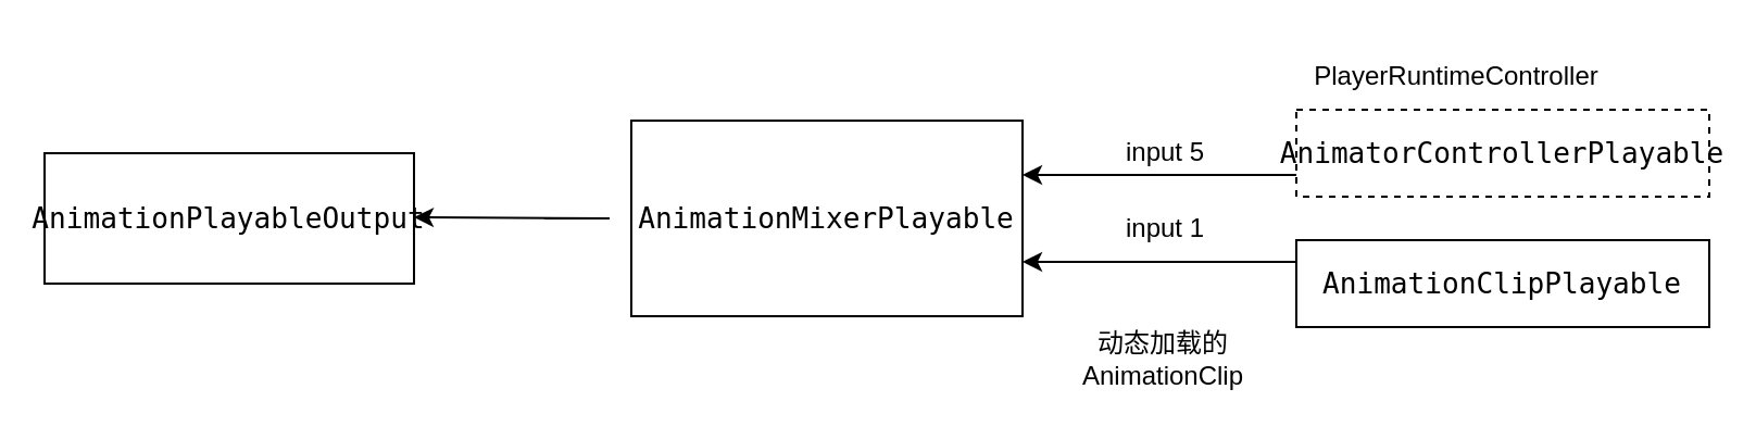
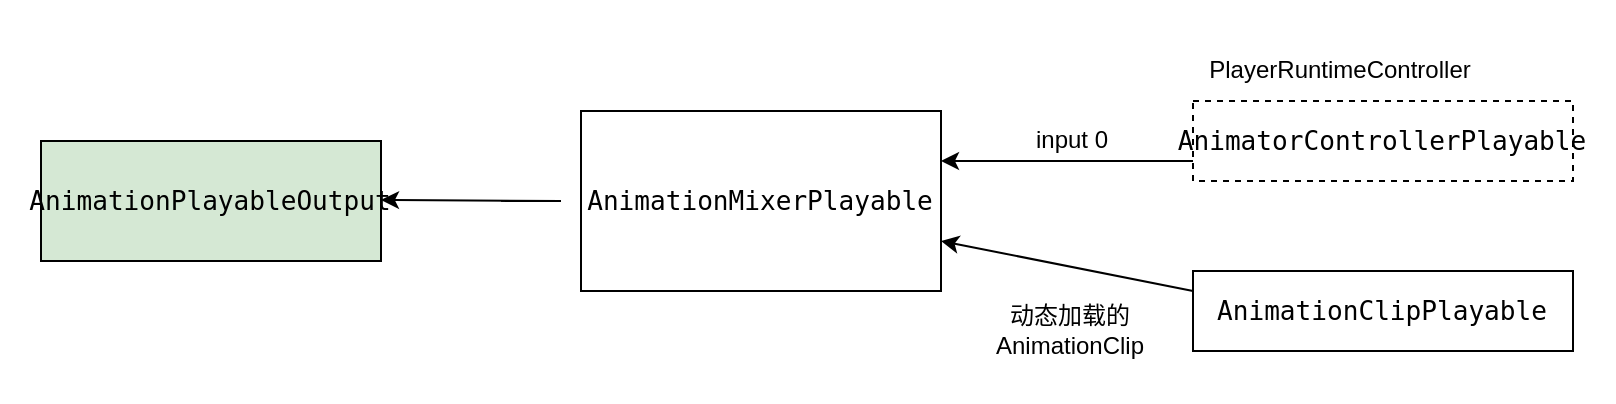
- <mxCell id="9" value="input 5" style="text;html=1;align=center;verticalAlign=middle;whiteSpace=wrap;rounded=0;" vertex="1" parent="1"><mxGeometry x="506" y="55" width="60" height="30" as="geometry" /></mxCell>
+ <mxCell id="9" value="input 0" style="text;html=1;align=center;verticalAlign=middle;whiteSpace=wrap;rounded=0;" vertex="1" parent="1"><mxGeometry x="506" y="55" width="60" height="30" as="geometry" /></mxCell>
- <mxCell id="2" value="&lt;div style=&quot;font-family: &amp;quot;JetBrains Mono&amp;quot;, monospace; font-size: 9.8pt;&quot;&gt;&lt;pre style=&quot;&quot;&gt;&lt;span&gt;&lt;font style=&quot;color: rgb(0, 0, 0);&quot;&gt;AnimationPlayableOutput&lt;/font&gt;&lt;/span&gt;&lt;/pre&gt;&lt;/div&gt;" style="rounded=0;whiteSpace=wrap;html=1;" vertex="1" parent="1"><mxGeometry x="20" y="70" width="170" height="60" as="geometry" /></mxCell>
+ <mxCell id="2" value="&lt;div style=&quot;font-family: &amp;quot;JetBrains Mono&amp;quot;, monospace; font-size: 9.8pt;&quot;&gt;&lt;pre style=&quot;&quot;&gt;&lt;span&gt;&lt;font style=&quot;color: rgb(0, 0, 0);&quot;&gt;AnimationPlayableOutput&lt;/font&gt;&lt;/span&gt;&lt;/pre&gt;&lt;/div&gt;" style="rounded=0;whiteSpace=wrap;html=1;fillColor=#d5e8d4;" vertex="1" parent="1"><mxGeometry x="20" y="70" width="170" height="60" as="geometry" /></mxCell>
- <mxCell id="10" value="input 1" style="text;html=1;align=center;verticalAlign=middle;whiteSpace=wrap;rounded=0;" vertex="1" parent="1"><mxGeometry x="506" y="90" width="60" height="30" as="geometry" /></mxCell>
- <mxCell id="7" value="&lt;div style=&quot;font-family: &amp;quot;JetBrains Mono&amp;quot;, monospace; font-size: 9.8pt;&quot;&gt;&lt;pre style=&quot;&quot;&gt;&lt;div style=&quot;font-family: &amp;quot;JetBrains Mono&amp;quot;, monospace; font-size: 9.8pt;&quot;&gt;&lt;pre style=&quot;&quot;&gt;&lt;span&gt;&lt;font style=&quot;color: rgb(0, 0, 0);&quot;&gt;AnimationClipPlayable&lt;/font&gt;&lt;/span&gt;&lt;/pre&gt;&lt;/div&gt;&lt;/pre&gt;&lt;/div&gt;" style="rounded=0;whiteSpace=wrap;html=1;" vertex="1" parent="1"><mxGeometry x="596" y="110" width="190" height="40" as="geometry" /></mxCell>
+ <mxCell id="7" value="&lt;div style=&quot;font-family: &amp;quot;JetBrains Mono&amp;quot;, monospace; font-size: 9.8pt;&quot;&gt;&lt;pre style=&quot;&quot;&gt;&lt;div style=&quot;font-family: &amp;quot;JetBrains Mono&amp;quot;, monospace; font-size: 9.8pt;&quot;&gt;&lt;pre style=&quot;&quot;&gt;&lt;span&gt;&lt;font style=&quot;color: rgb(0, 0, 0);&quot;&gt;AnimationClipPlayable&lt;/font&gt;&lt;/span&gt;&lt;/pre&gt;&lt;/div&gt;&lt;/pre&gt;&lt;/div&gt;" style="rounded=0;whiteSpace=wrap;html=1;" vertex="1" parent="1"><mxGeometry x="596" y="135" width="190" height="40" as="geometry" /></mxCell>
